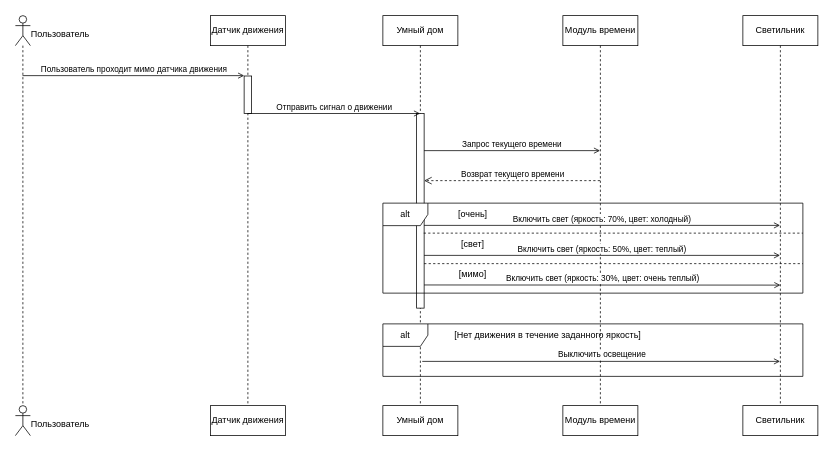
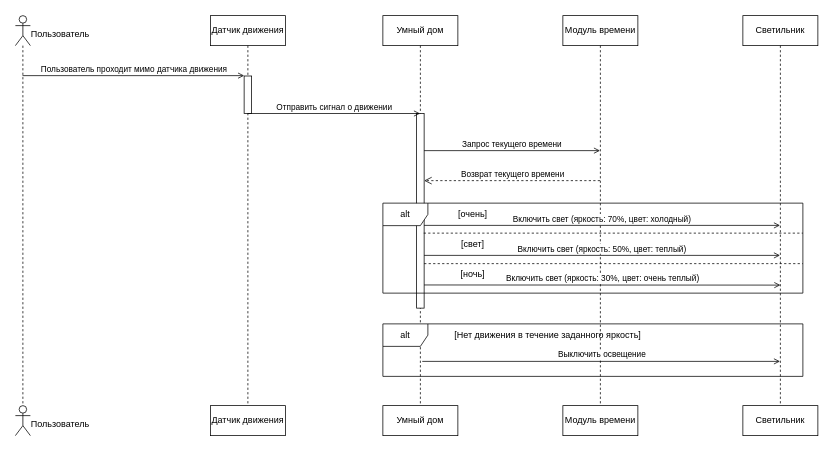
- <mxCell id="31" value="[мимо]" style="text;html=1;align=center;verticalAlign=middle;whiteSpace=wrap;rounded=0;" vertex="1" parent="1"><mxGeometry x="600" y="350" width="60" height="30" as="geometry" /></mxCell>
+ <mxCell id="31" value="[ночь]" style="text;html=1;align=center;verticalAlign=middle;whiteSpace=wrap;rounded=0;" vertex="1" parent="1"><mxGeometry x="600" y="350" width="60" height="30" as="geometry" /></mxCell>
